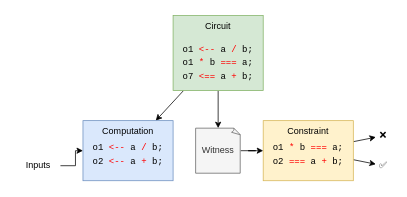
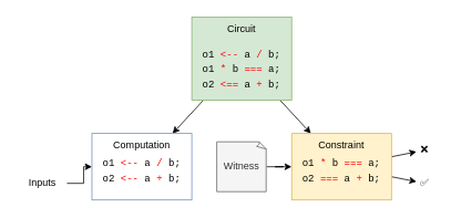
- <mxCell id="15" value="&lt;div style=&quot;color: rgb(0, 0, 0); font-family: Menlo, Monaco, &amp;quot;Courier New&amp;quot;, monospace; font-weight: normal; font-size: 12px; line-height: 18px;&quot;&gt;&lt;div style=&quot;&quot;&gt;&lt;span style=&quot;color: rgb(0, 0, 0);&quot;&gt;o1 &lt;/span&gt;&lt;span style=&quot;color: rgb(255, 0, 0);&quot;&gt;&amp;lt;--&lt;/span&gt;&lt;span style=&quot;color: rgb(0, 0, 0);&quot;&gt; a &lt;/span&gt;&lt;span style=&quot;color: rgb(255, 0, 0);&quot;&gt;/&lt;/span&gt;&lt;span style=&quot;color: rgb(0, 0, 0);&quot;&gt; b;&lt;/span&gt;&lt;/div&gt;&lt;div style=&quot;&quot;&gt;&lt;span style=&quot;color: #000000;&quot;&gt;o1 &lt;/span&gt;&lt;span style=&quot;color: #ff0000;&quot;&gt;*&lt;/span&gt;&lt;span style=&quot;color: #000000;&quot;&gt; b &lt;/span&gt;&lt;span style=&quot;color: #ff0000;&quot;&gt;===&lt;/span&gt;&lt;span style=&quot;color: #000000;&quot;&gt; a;&lt;/span&gt;&lt;/div&gt;&lt;div style=&quot;&quot;&gt;&lt;span style=&quot;color: rgb(0, 0, 0);&quot;&gt;o7 &lt;/span&gt;&lt;span style=&quot;color: rgb(255, 0, 0);&quot;&gt;&amp;lt;==&lt;/span&gt;&lt;span style=&quot;color: rgb(0, 0, 0);&quot;&gt; a &lt;/span&gt;&lt;span style=&quot;color: rgb(255, 0, 0);&quot;&gt;+&lt;/span&gt;&lt;span style=&quot;color: rgb(0, 0, 0);&quot;&gt; b;&lt;/span&gt;&lt;/div&gt;&lt;/div&gt;" style="text;whiteSpace=wrap;html=1;align=center;" parent="1" vertex="1"><mxGeometry x="240" y="50" width="100" height="70" as="geometry" /></mxCell>
+ <mxCell id="15" value="&lt;div style=&quot;color: rgb(0, 0, 0); font-family: Menlo, Monaco, &amp;quot;Courier New&amp;quot;, monospace; font-weight: normal; font-size: 12px; line-height: 18px;&quot;&gt;&lt;div style=&quot;&quot;&gt;&lt;span style=&quot;color: rgb(0, 0, 0);&quot;&gt;o1 &lt;/span&gt;&lt;span style=&quot;color: rgb(255, 0, 0);&quot;&gt;&amp;lt;--&lt;/span&gt;&lt;span style=&quot;color: rgb(0, 0, 0);&quot;&gt; a &lt;/span&gt;&lt;span style=&quot;color: rgb(255, 0, 0);&quot;&gt;/&lt;/span&gt;&lt;span style=&quot;color: rgb(0, 0, 0);&quot;&gt; b;&lt;/span&gt;&lt;/div&gt;&lt;div style=&quot;&quot;&gt;&lt;span style=&quot;color: #000000;&quot;&gt;o1 &lt;/span&gt;&lt;span style=&quot;color: #ff0000;&quot;&gt;*&lt;/span&gt;&lt;span style=&quot;color: #000000;&quot;&gt; b &lt;/span&gt;&lt;span style=&quot;color: #ff0000;&quot;&gt;===&lt;/span&gt;&lt;span style=&quot;color: #000000;&quot;&gt; a;&lt;/span&gt;&lt;/div&gt;&lt;div style=&quot;&quot;&gt;&lt;span style=&quot;color: rgb(0, 0, 0);&quot;&gt;o2 &lt;/span&gt;&lt;span style=&quot;color: rgb(255, 0, 0);&quot;&gt;&amp;lt;==&lt;/span&gt;&lt;span style=&quot;color: rgb(0, 0, 0);&quot;&gt; a &lt;/span&gt;&lt;span style=&quot;color: rgb(255, 0, 0);&quot;&gt;+&lt;/span&gt;&lt;span style=&quot;color: rgb(0, 0, 0);&quot;&gt; b;&lt;/span&gt;&lt;/div&gt;&lt;/div&gt;" style="text;whiteSpace=wrap;html=1;align=center;" parent="1" vertex="1"><mxGeometry x="240" y="50" width="100" height="70" as="geometry" /></mxCell>
- <mxCell id="3" style="rounded=0;orthogonalLoop=1;jettySize=auto;html=1;" parent="1" source="4" target="10" edge="1"><mxGeometry relative="1" as="geometry" /></mxCell>
+ <mxCell id="3" style="rounded=0;orthogonalLoop=1;jettySize=auto;html=1;" parent="1" source="4" target="8" edge="1"><mxGeometry relative="1" as="geometry" /></mxCell>
- <mxCell id="5" value="Computation" style="rounded=0;whiteSpace=wrap;html=1;fillColor=#dae8fc;strokeColor=#6c8ebf;verticalAlign=top;" parent="1" vertex="1" diagramCategory="general" diagramName="Rectangle"><mxGeometry x="110" y="160" width="120" height="80" as="geometry" /></mxCell>
+ <mxCell id="5" value="Computation" style="rounded=0;whiteSpace=wrap;html=1;fillColor=#ffffff;strokeColor=#6c8ebf;verticalAlign=top;" parent="1" vertex="1" diagramCategory="general" diagramName="Rectangle"><mxGeometry x="110" y="160" width="120" height="80" as="geometry" /></mxCell>
